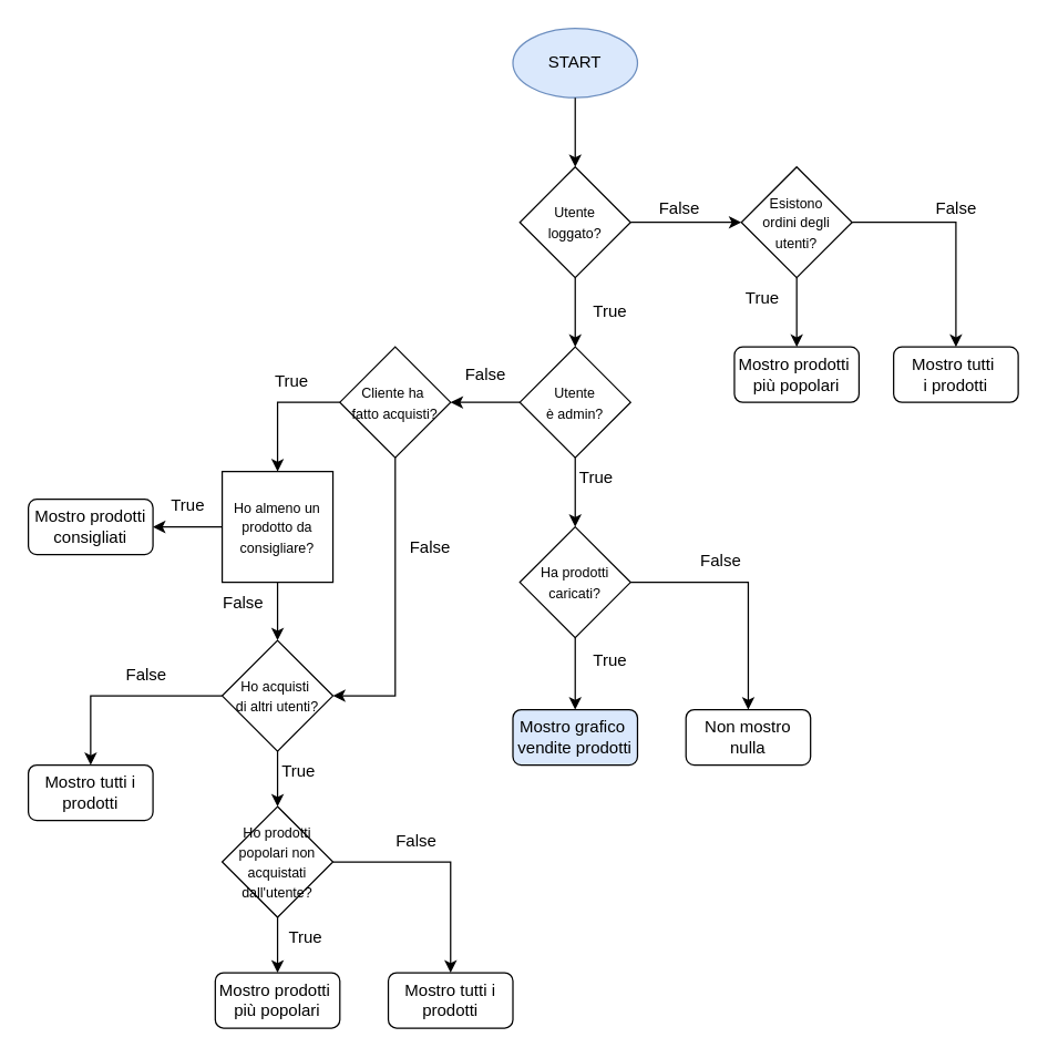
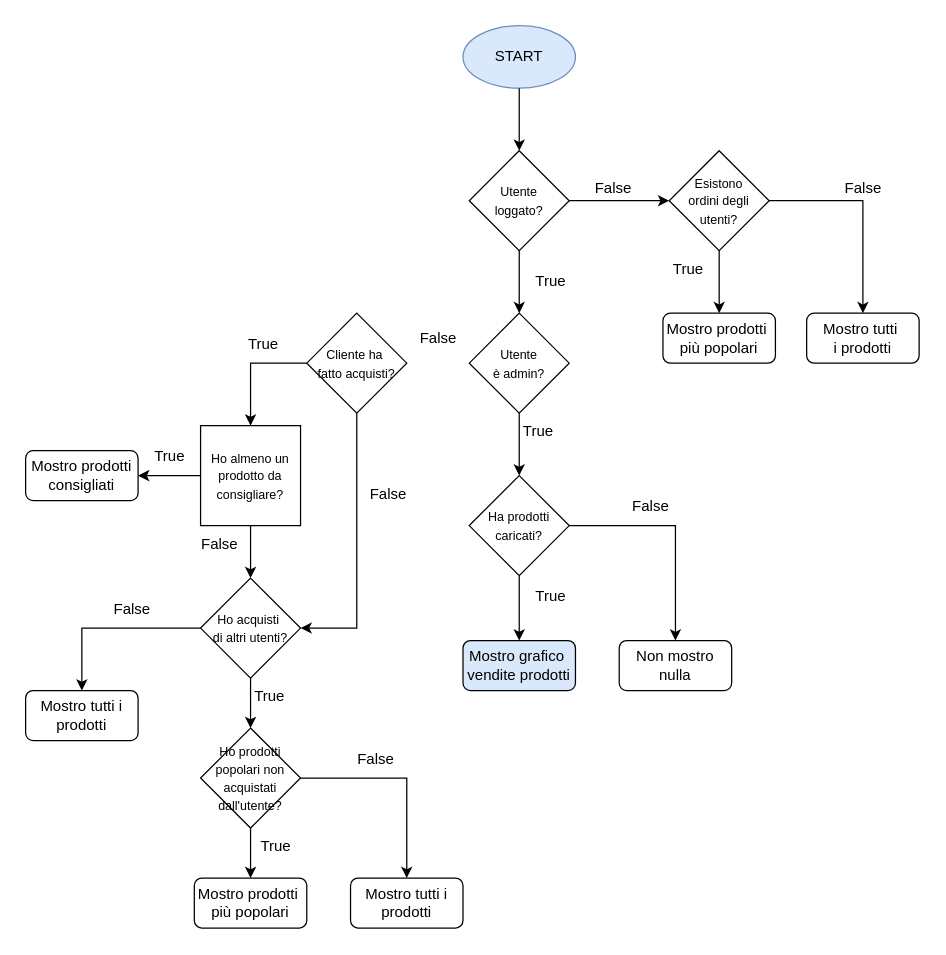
- <mxCell id="20" value="" style="endArrow=classic;html=1;rounded=0;exitX=0;exitY=0.5;exitDx=0;exitDy=0;entryX=1;entryY=0.5;entryDx=0;entryDy=0;" edge="1" parent="1" source="16" target="28"><mxGeometry width="50" height="50" relative="1" as="geometry"><mxPoint x="415" y="290" as="sourcePoint" /><mxPoint x="325" y="290" as="targetPoint" /></mxGeometry></mxCell>
